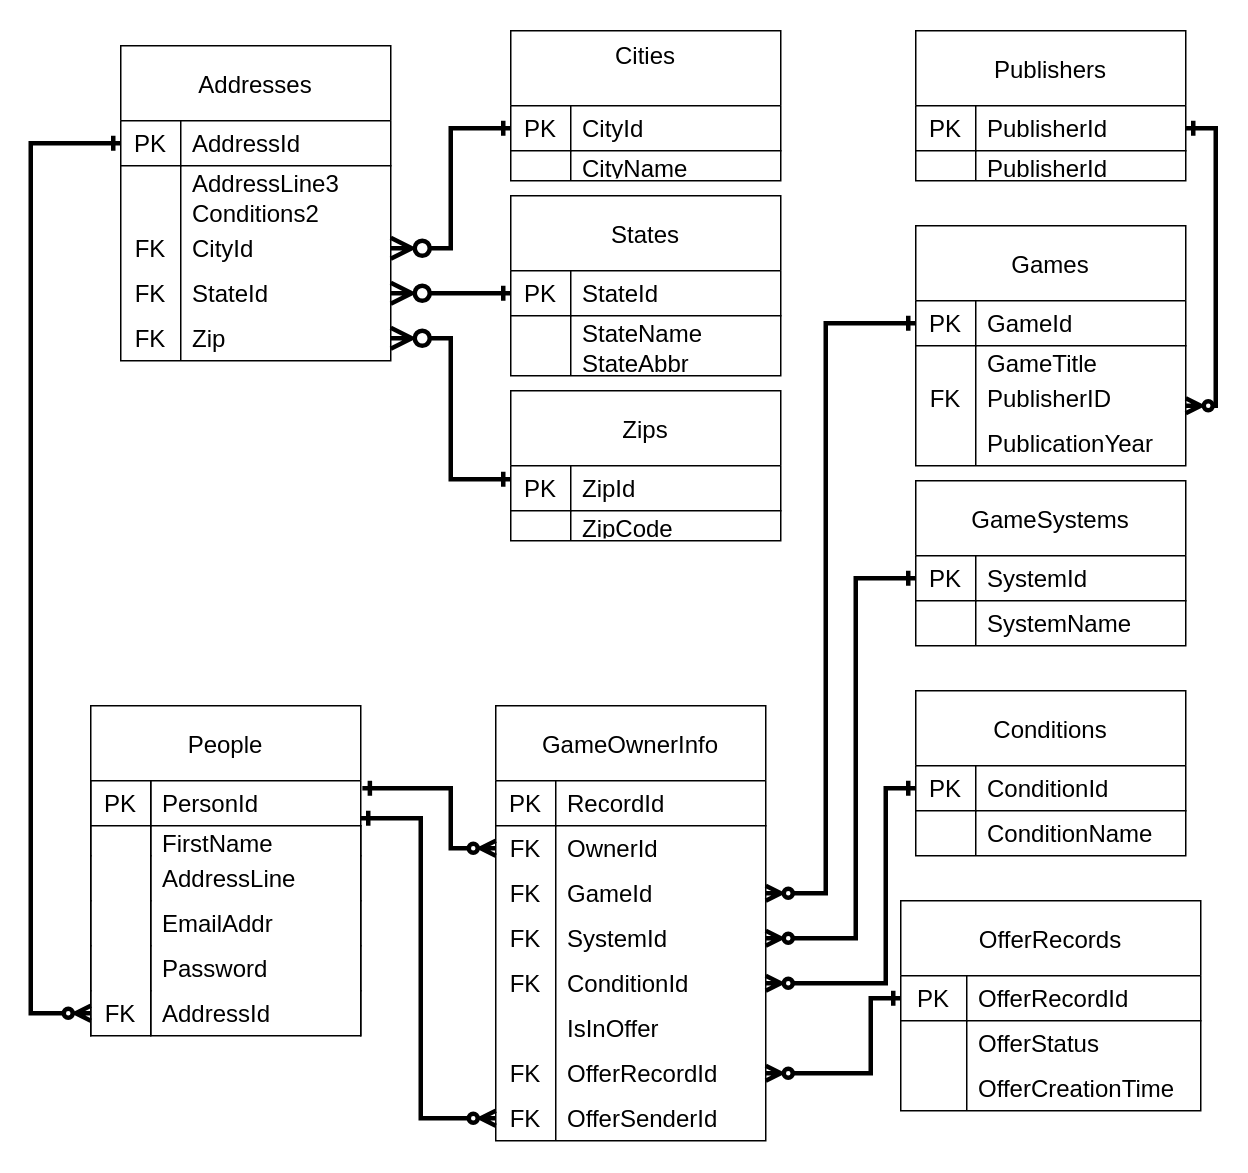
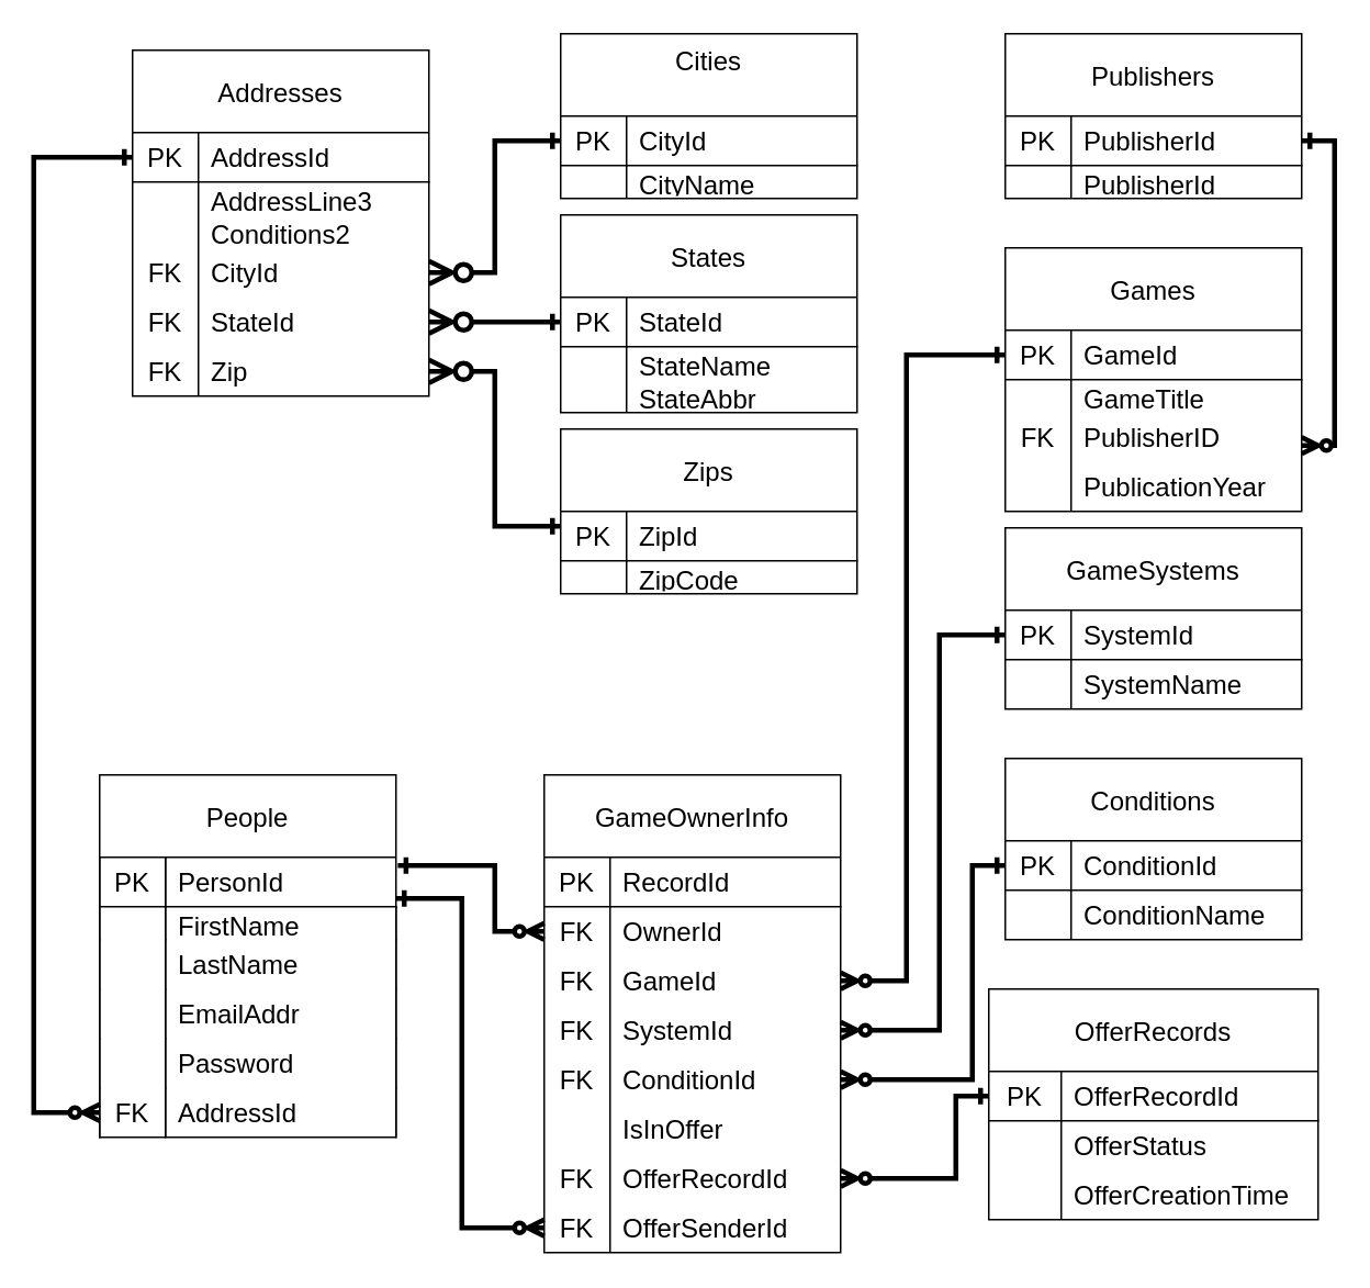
- <mxCell id="36" value="AddressLine" style="shape=partialRectangle;html=1;whiteSpace=wrap;connectable=0;fillColor=none;top=0;left=1;bottom=0;right=1;align=left;spacingLeft=6;overflow=hidden;strokeColor=inherit;fontSize=16;strokeWidth=1;" parent="34" vertex="1"><mxGeometry x="40" width="140" height="30" as="geometry"><mxRectangle width="140" height="30" as="alternateBounds" /></mxGeometry></mxCell>
+ <mxCell id="36" value="LastName" style="shape=partialRectangle;html=1;whiteSpace=wrap;connectable=0;fillColor=none;top=0;left=1;bottom=0;right=1;align=left;spacingLeft=6;overflow=hidden;strokeColor=inherit;fontSize=16;strokeWidth=1;" parent="34" vertex="1"><mxGeometry x="40" width="140" height="30" as="geometry"><mxRectangle width="140" height="30" as="alternateBounds" /></mxGeometry></mxCell>
